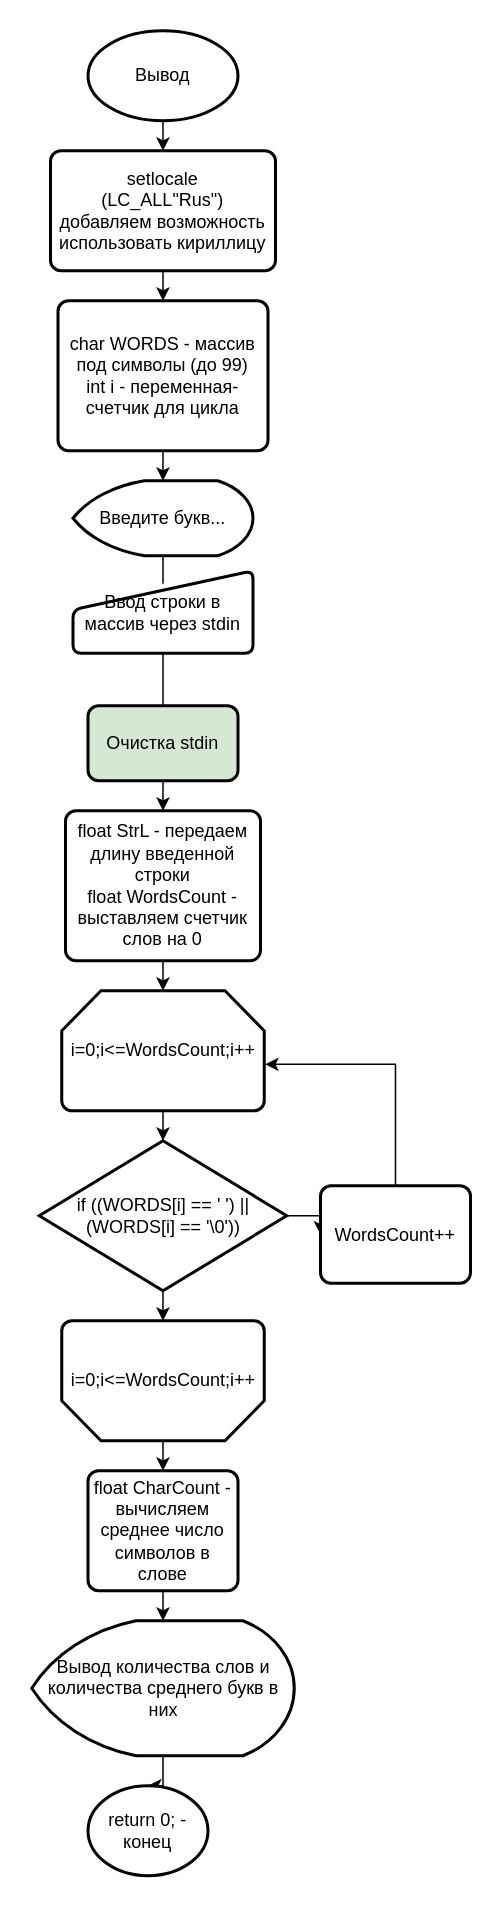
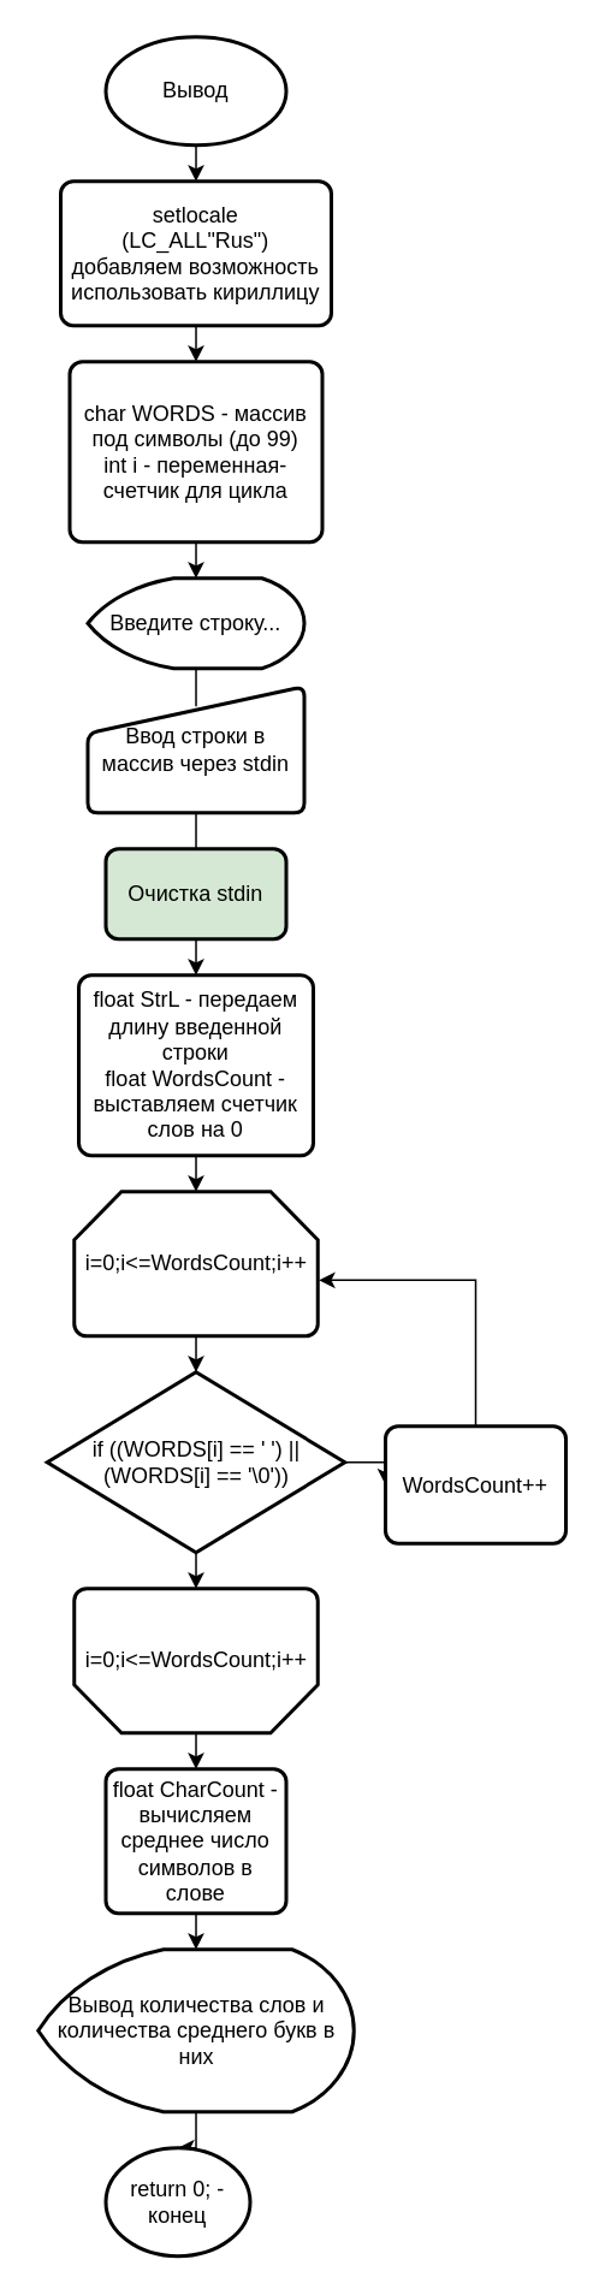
- <mxCell id="9" value="Введите букв..." style="strokeWidth=2;html=1;shape=mxgraph.flowchart.display;whiteSpace=wrap;" vertex="1" parent="1"><mxGeometry x="48" y="320" width="120" height="50" as="geometry" /></mxCell>
+ <mxCell id="9" value="Введите строку..." style="strokeWidth=2;html=1;shape=mxgraph.flowchart.display;whiteSpace=wrap;" vertex="1" parent="1"><mxGeometry x="48" y="320" width="120" height="50" as="geometry" /></mxCell>
- <mxCell id="11" value="Ввод строки в массив через stdin" style="html=1;strokeWidth=2;shape=manualInput;whiteSpace=wrap;rounded=1;size=26;arcSize=11;" vertex="1" parent="1"><mxGeometry x="48" y="380" width="120" height="55" as="geometry" /></mxCell>
+ <mxCell id="11" value="Ввод строки в массив через stdin" style="html=1;strokeWidth=2;shape=manualInput;whiteSpace=wrap;rounded=1;size=26;arcSize=11;" vertex="1" parent="1"><mxGeometry x="48" y="380" width="120" height="70" as="geometry" /></mxCell>
